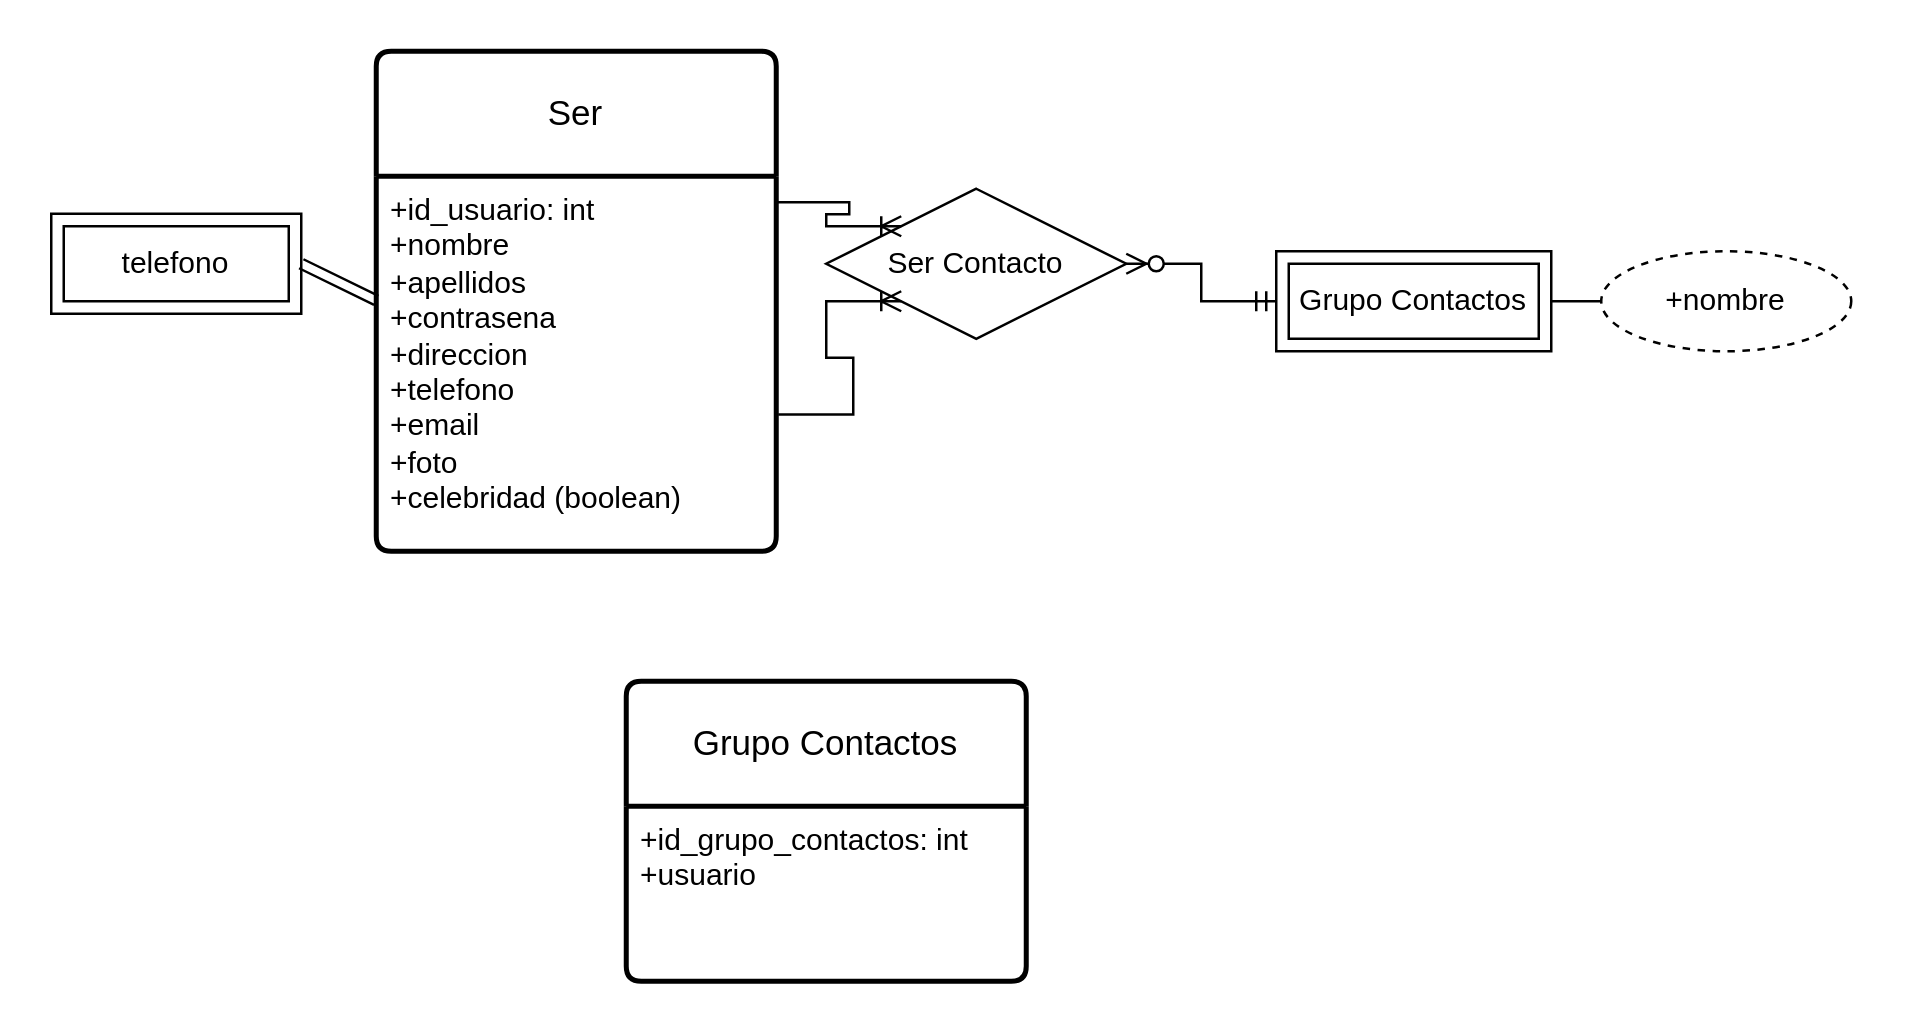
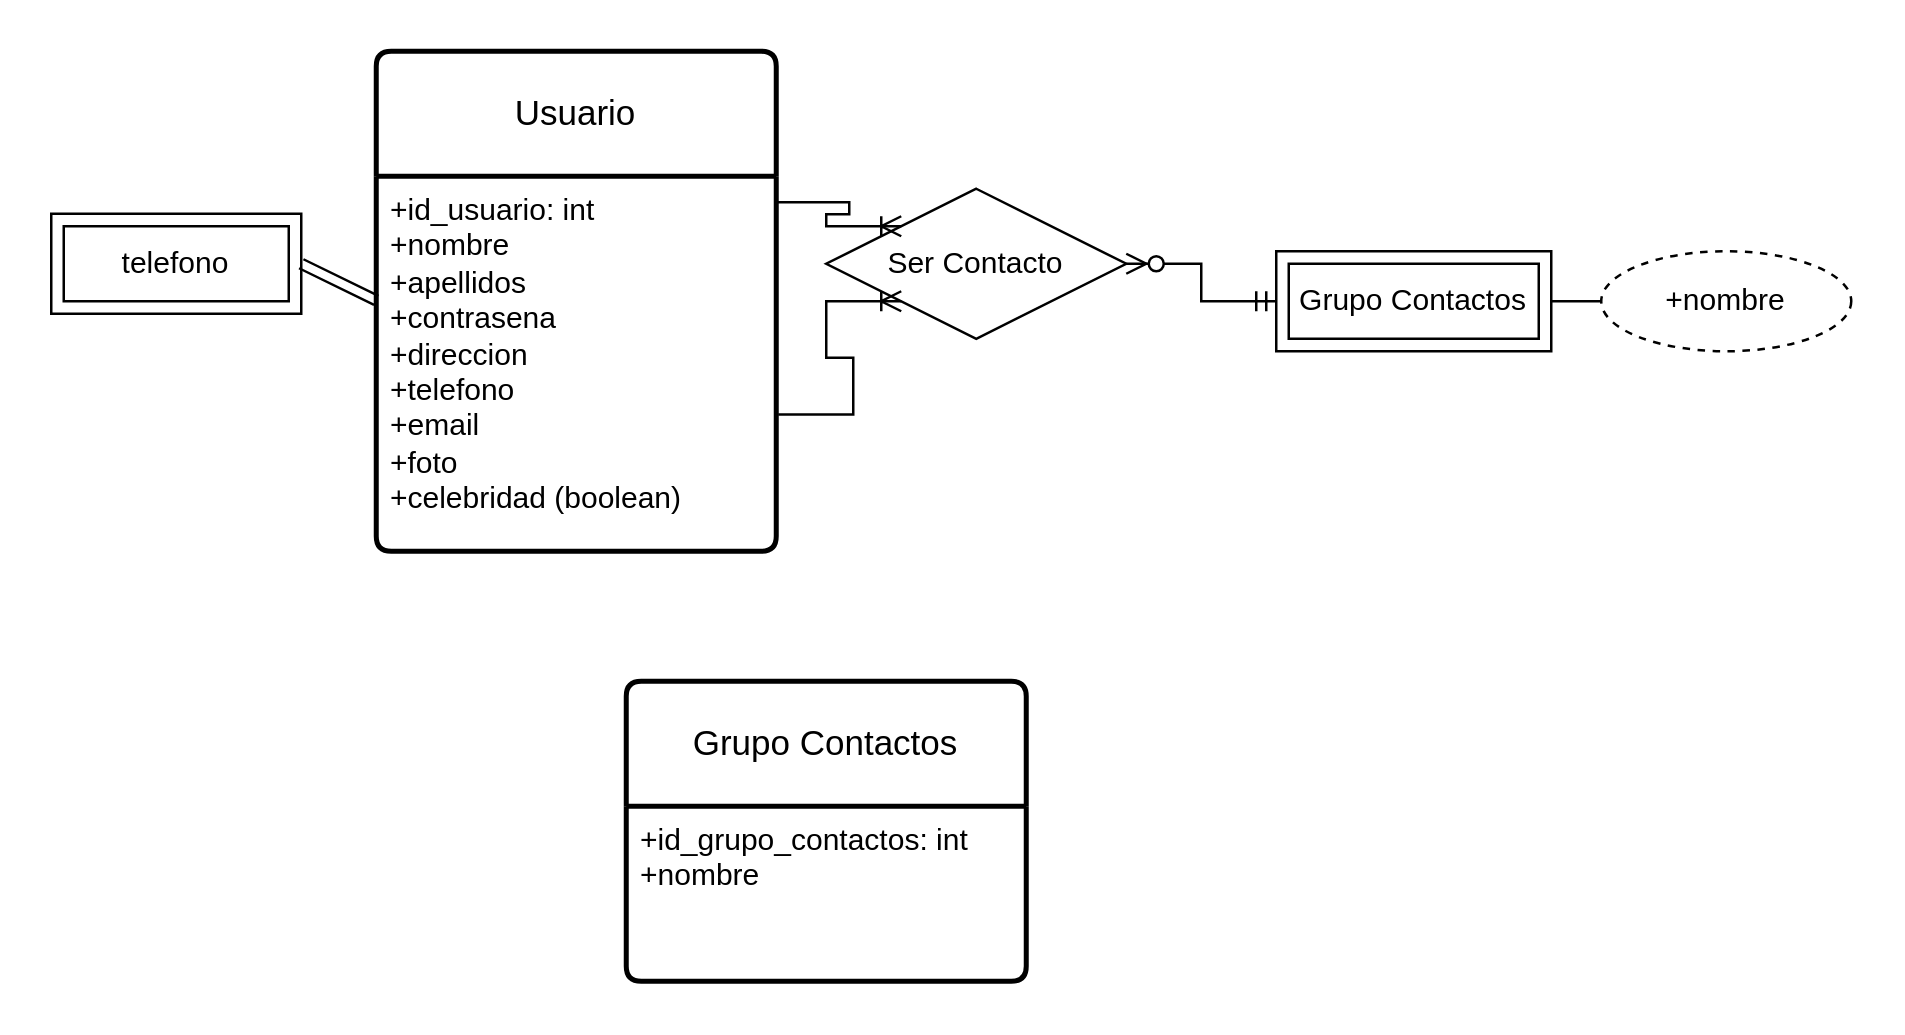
- <mxCell id="2" value="Ser" style="swimlane;childLayout=stackLayout;horizontal=1;startSize=50;horizontalStack=0;rounded=1;fontSize=14;fontStyle=0;strokeWidth=2;resizeParent=0;resizeLast=1;shadow=0;dashed=0;align=center;arcSize=4;whiteSpace=wrap;html=1;" vertex="1" parent="1"><mxGeometry x="150" y="20" width="160" height="200" as="geometry" /></mxCell>
+ <mxCell id="2" value="Usuario" style="swimlane;childLayout=stackLayout;horizontal=1;startSize=50;horizontalStack=0;rounded=1;fontSize=14;fontStyle=0;strokeWidth=2;resizeParent=0;resizeLast=1;shadow=0;dashed=0;align=center;arcSize=4;whiteSpace=wrap;html=1;" vertex="1" parent="1"><mxGeometry x="150" y="20" width="160" height="200" as="geometry" /></mxCell>
- <mxCell id="5" value="+id_grupo_contactos: int&lt;br&gt;+usuario" style="align=left;strokeColor=none;fillColor=none;spacingLeft=4;fontSize=12;verticalAlign=top;resizable=0;rotatable=0;part=1;html=1;" vertex="1" parent="4"><mxGeometry y="50" width="160" height="70" as="geometry" /></mxCell>
+ <mxCell id="5" value="+id_grupo_contactos: int&lt;br&gt;+nombre" style="align=left;strokeColor=none;fillColor=none;spacingLeft=4;fontSize=12;verticalAlign=top;resizable=0;rotatable=0;part=1;html=1;" vertex="1" parent="4"><mxGeometry y="50" width="160" height="70" as="geometry" /></mxCell>
